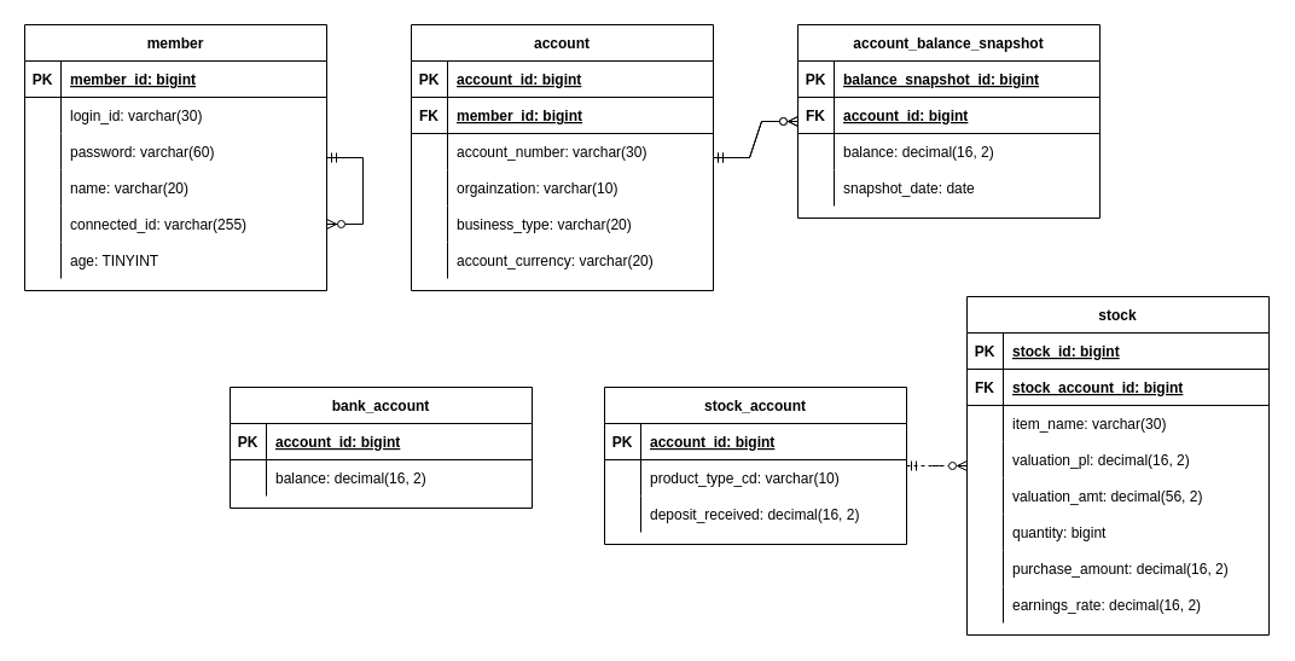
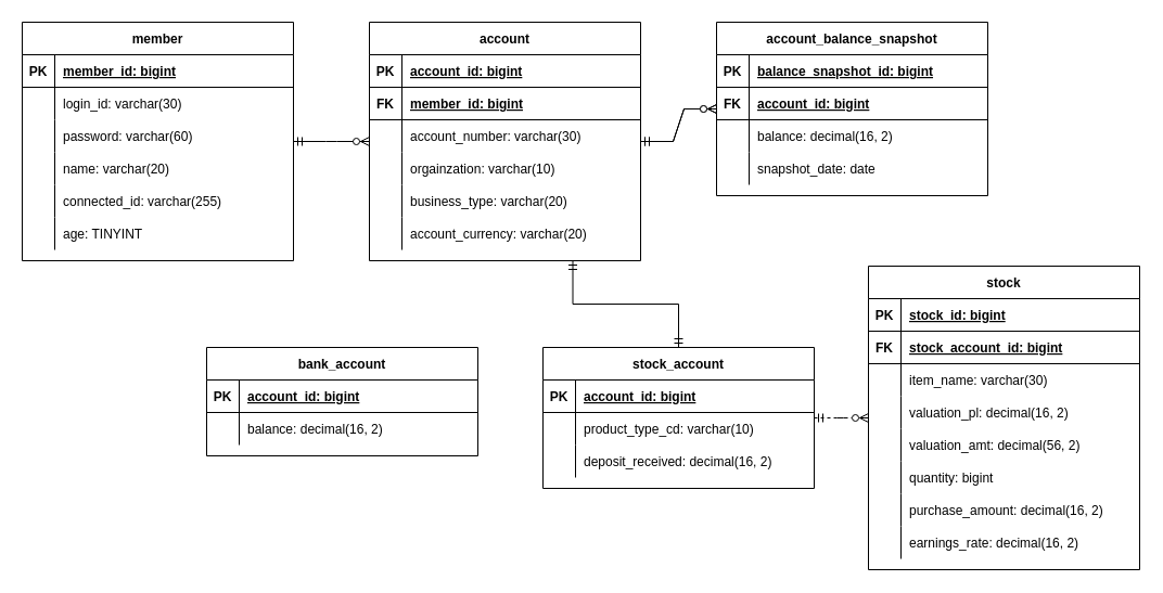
- <mxCell id="55" value="" style="edgeStyle=entityRelationEdgeStyle;fontSize=12;html=1;endArrow=ERzeroToMany;startArrow=ERmandOne;rounded=0;" parent="1" source="2" target="17" edge="1"><mxGeometry width="100" height="100" relative="1" as="geometry"><mxPoint x="250" y="410" as="sourcePoint" /><mxPoint x="350" y="310" as="targetPoint" /></mxGeometry></mxCell>
+ <mxCell id="55" value="" style="edgeStyle=entityRelationEdgeStyle;fontSize=12;html=1;endArrow=ERzeroToMany;startArrow=ERmandOne;rounded=0;" parent="1" source="2" target="21" edge="1"><mxGeometry width="100" height="100" relative="1" as="geometry"><mxPoint x="250" y="410" as="sourcePoint" /><mxPoint x="350" y="310" as="targetPoint" /></mxGeometry></mxCell>
+ <mxCell id="73" value="" style="fontSize=12;html=1;endArrow=ERmandOne;startArrow=ERmandOne;rounded=0;exitX=0.75;exitY=1;exitDx=0;exitDy=0;edgeStyle=orthogonalEdgeStyle;endFill=0;" parent="1" source="21" target="63" edge="1"><mxGeometry width="100" height="100" relative="1" as="geometry"><mxPoint x="878" y="300" as="sourcePoint" /><mxPoint x="800" y="415" as="targetPoint" /></mxGeometry></mxCell>
